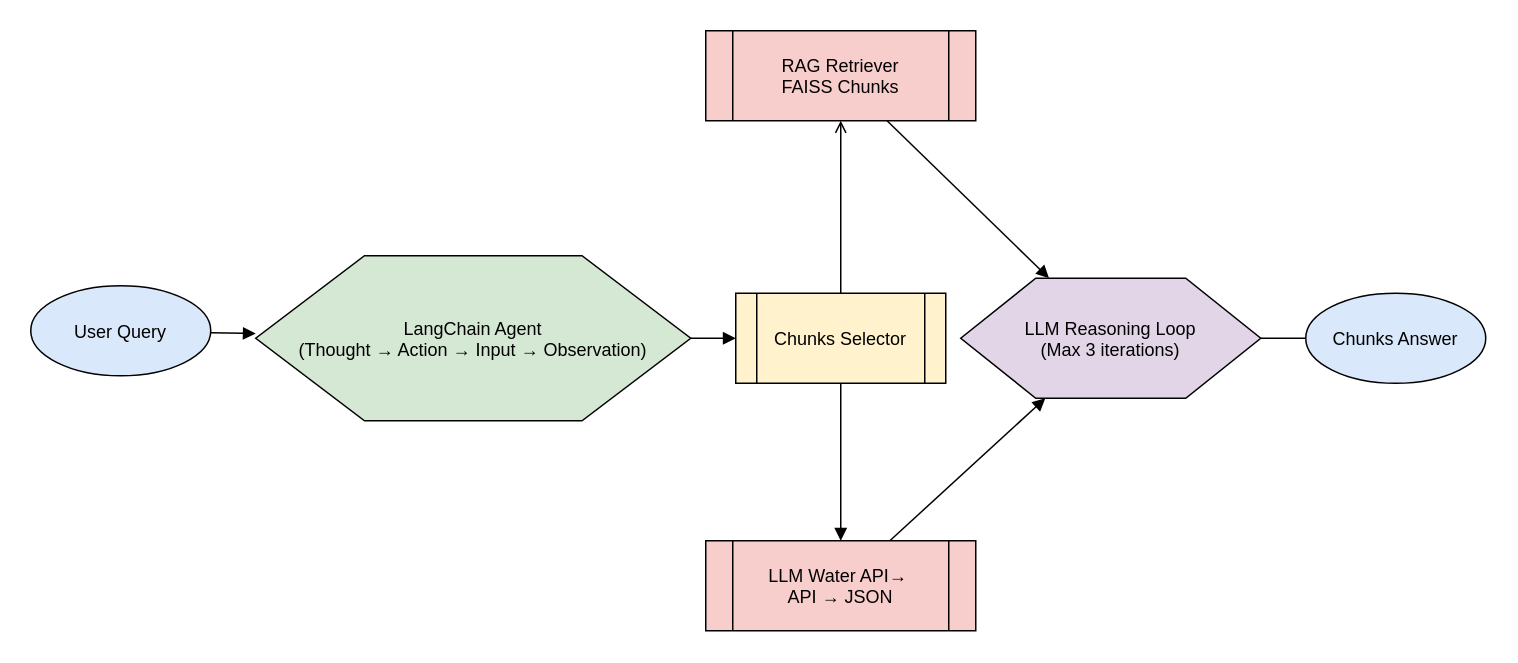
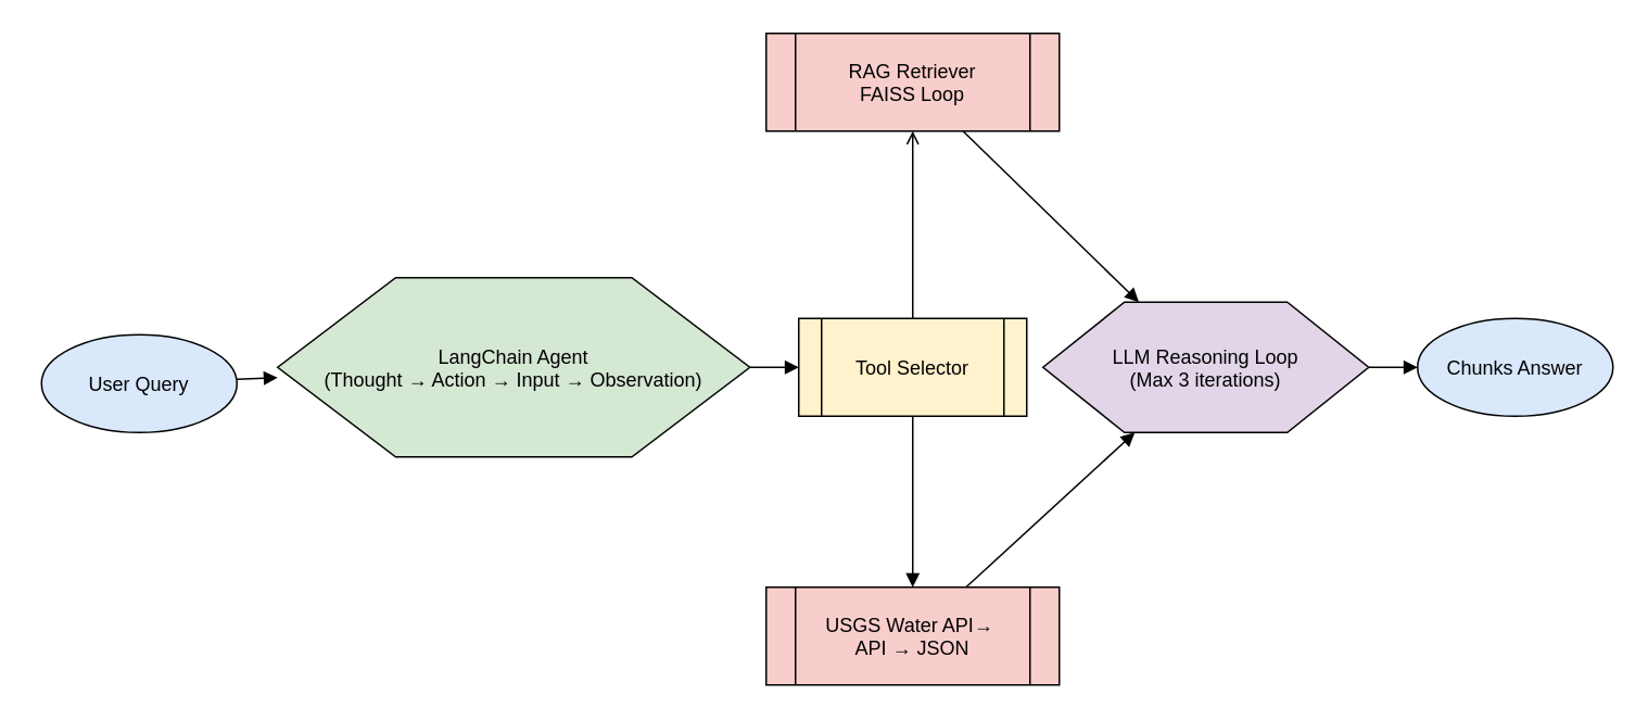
- <mxCell id="5" value="RAG Retriever&#10;FAISS Chunks" style="shape=process;fillColor=#f8cecc;" parent="1" vertex="1"><mxGeometry x="470" y="20" width="180" height="60" as="geometry" /></mxCell>
+ <mxCell id="5" value="RAG Retriever&#10;FAISS Loop" style="shape=process;fillColor=#f8cecc;" parent="1" vertex="1"><mxGeometry x="470" y="20" width="180" height="60" as="geometry" /></mxCell>
- <mxCell id="2" value="User Query" style="shape=ellipse;fillColor=#dae8fc;" parent="1" vertex="1"><mxGeometry x="20" y="190" width="120" height="60" as="geometry" /></mxCell>
+ <mxCell id="2" value="User Query" style="shape=ellipse;fillColor=#dae8fc;" parent="1" vertex="1"><mxGeometry x="25" y="205" width="120" height="60" as="geometry" /></mxCell>
- <mxCell id="15" style="endArrow=none;" parent="1" source="7" target="8" edge="1"><mxGeometry relative="1" as="geometry" /></mxCell>
+ <mxCell id="15" style="endArrow=block;" parent="1" source="7" target="8" edge="1"><mxGeometry relative="1" as="geometry" /></mxCell>
- <mxCell id="4" value="Chunks Selector" style="shape=process;fillColor=#fff2cc;" parent="1" vertex="1"><mxGeometry x="490" y="195" width="140" height="60" as="geometry" /></mxCell>
+ <mxCell id="4" value="Tool Selector" style="shape=process;fillColor=#fff2cc;" parent="1" vertex="1"><mxGeometry x="490" y="195" width="140" height="60" as="geometry" /></mxCell>
- <mxCell id="6" value="LLM Water API→ &#10;API → JSON" style="shape=process;fillColor=#f8cecc;" parent="1" vertex="1"><mxGeometry x="470" y="360" width="180" height="60" as="geometry" /></mxCell>
+ <mxCell id="6" value="USGS Water API→ &#10;API → JSON" style="shape=process;fillColor=#f8cecc;" parent="1" vertex="1"><mxGeometry x="470" y="360" width="180" height="60" as="geometry" /></mxCell>
